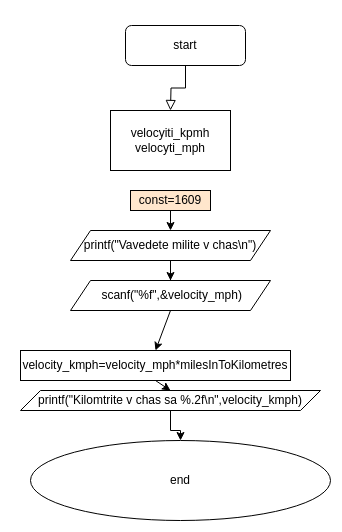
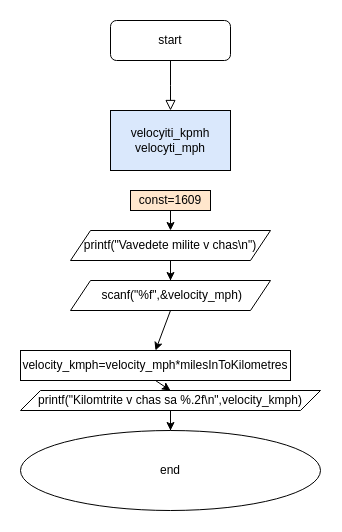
- <mxCell id="3" value="start" style="rounded=1;whiteSpace=wrap;html=1;fontSize=12;glass=0;strokeWidth=1;shadow=0;" parent="1" vertex="1"><mxGeometry x="125" y="25" width="120" height="40" as="geometry" /></mxCell>
+ <mxCell id="3" value="start" style="rounded=1;whiteSpace=wrap;html=1;fontSize=12;glass=0;strokeWidth=1;shadow=0;" parent="1" vertex="1"><mxGeometry x="110" y="20" width="120" height="40" as="geometry" /></mxCell>
- <mxCell id="4" value="velocyiti_kpmh&lt;br&gt;velocyti_mph" style="rounded=0;whiteSpace=wrap;html=1;" vertex="1" parent="1"><mxGeometry x="110" y="110" width="120" height="60" as="geometry" /></mxCell>
+ <mxCell id="4" value="velocyiti_kpmh&lt;br&gt;velocyti_mph" style="rounded=0;whiteSpace=wrap;html=1;fillColor=#dae8fc;" vertex="1" parent="1"><mxGeometry x="110" y="110" width="120" height="60" as="geometry" /></mxCell>
- <mxCell id="15" value="end" style="ellipse;whiteSpace=wrap;html=1;" vertex="1" parent="1"><mxGeometry x="30" y="440" width="300" height="80" as="geometry" /></mxCell>
+ <mxCell id="15" value="end" style="ellipse;whiteSpace=wrap;html=1;" vertex="1" parent="1"><mxGeometry x="20" y="430" width="300" height="80" as="geometry" /></mxCell>
